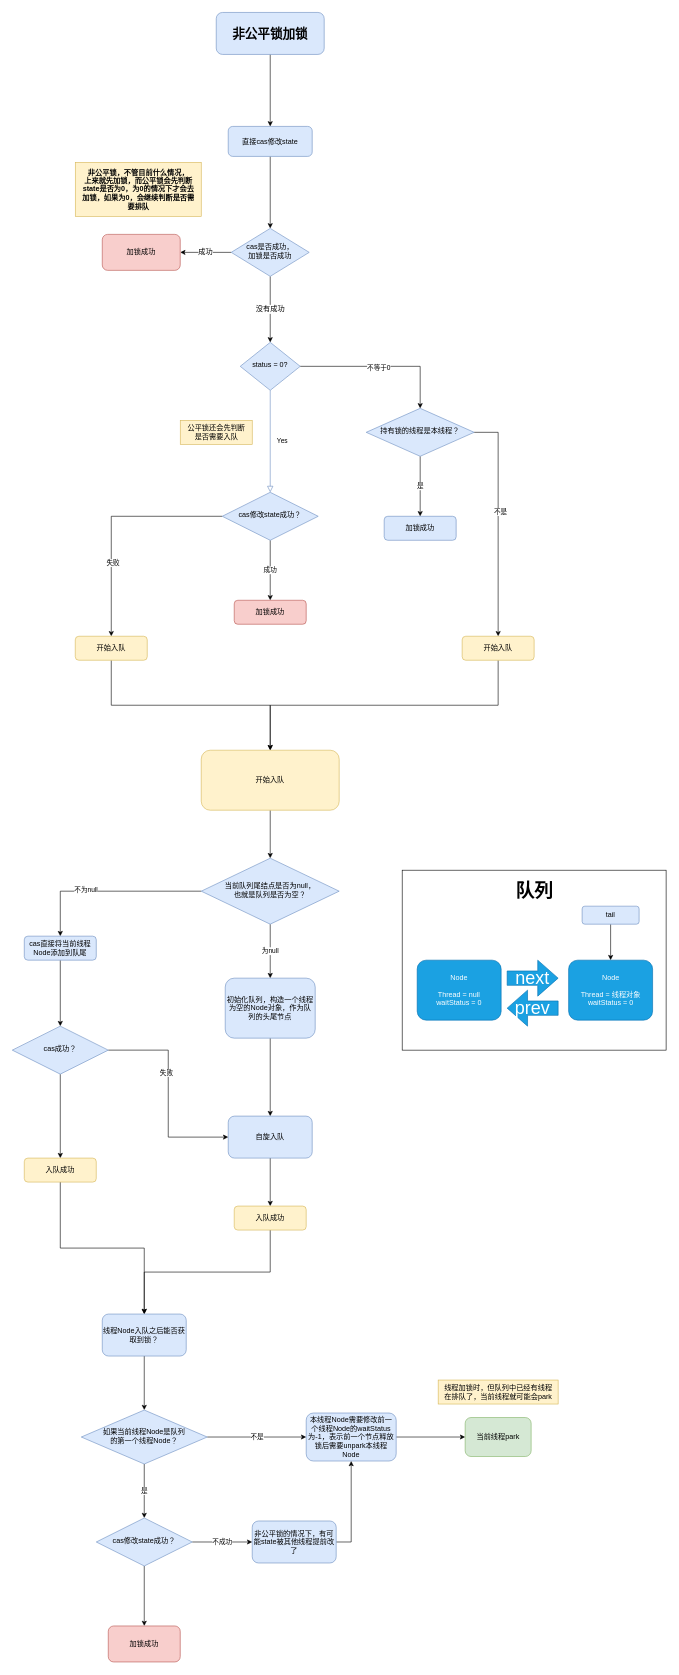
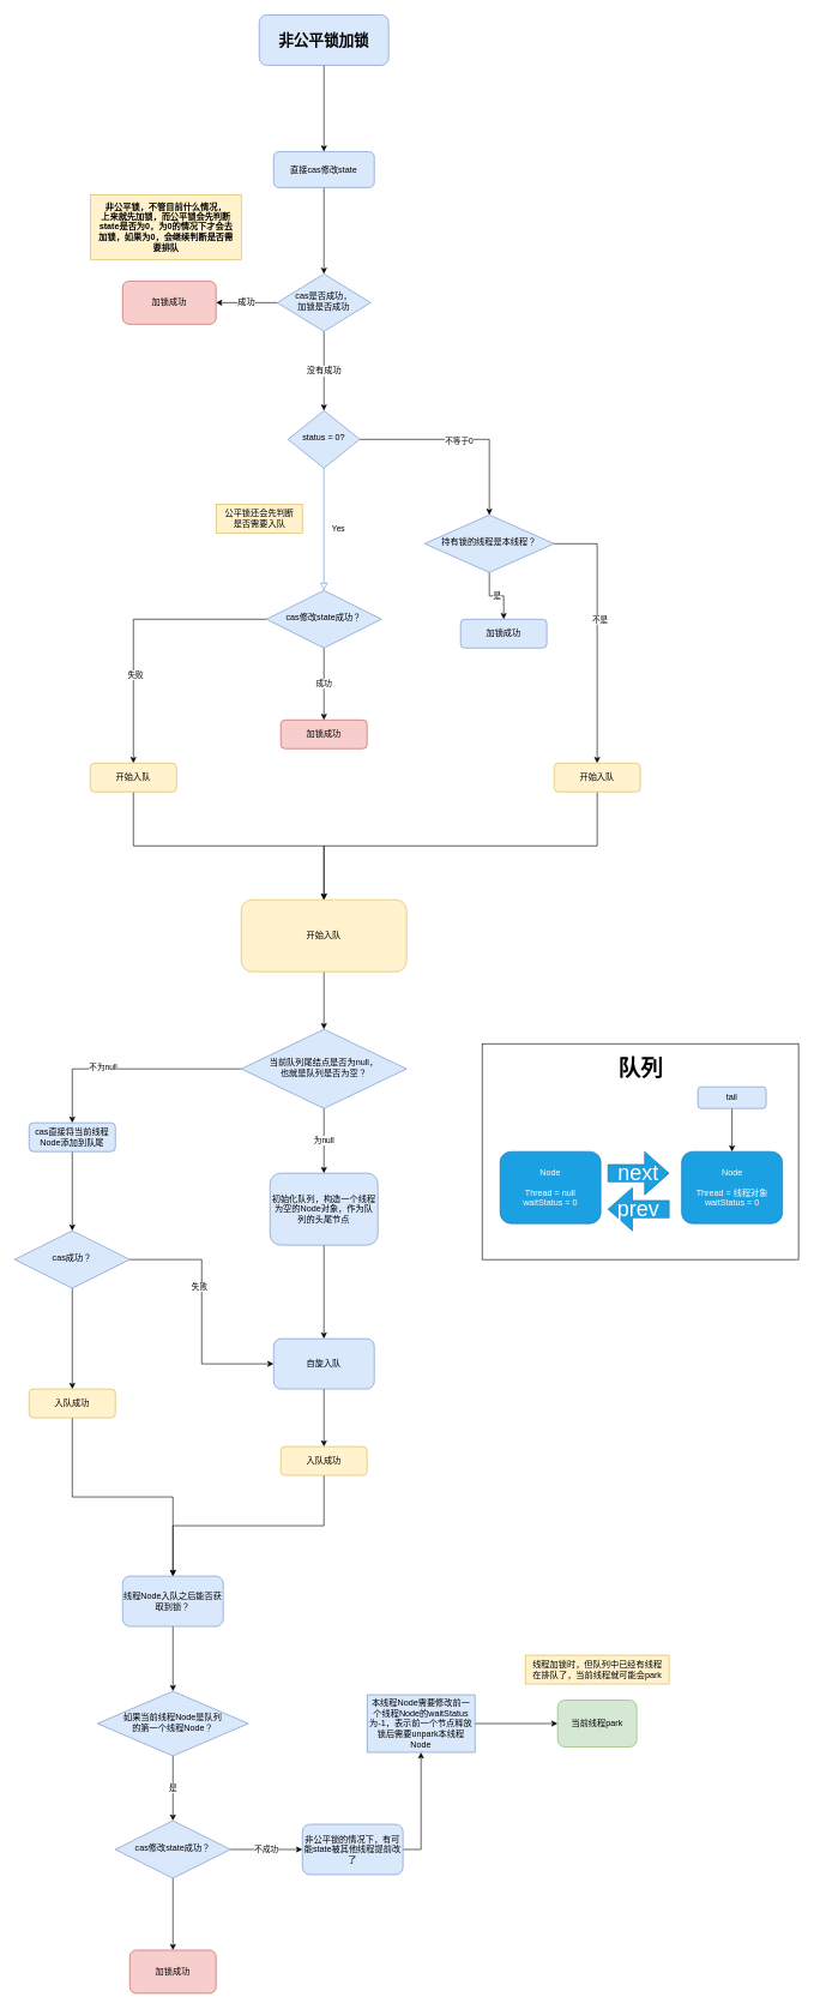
- <mxCell id="13" value="持有锁的线程是本线程？" style="rhombus;whiteSpace=wrap;html=1;shadow=0;fontFamily=Helvetica;fontSize=12;align=center;strokeWidth=1;spacing=6;spacingTop=-4;fillColor=#dae8fc;strokeColor=#6c8ebf;" parent="1" vertex="1"><mxGeometry x="610" y="680" width="180" height="80" as="geometry" /></mxCell>
+ <mxCell id="13" value="持有锁的线程是本线程？" style="rhombus;whiteSpace=wrap;html=1;shadow=0;fontFamily=Helvetica;fontSize=12;align=center;strokeWidth=1;spacing=6;spacingTop=-4;fillColor=#dae8fc;strokeColor=#6c8ebf;" parent="1" vertex="1"><mxGeometry x="590" y="715" width="180" height="80" as="geometry" /></mxCell>
- <mxCell id="45" value="不是" style="edgeStyle=orthogonalEdgeStyle;rounded=0;orthogonalLoop=1;jettySize=auto;html=1;exitX=1;exitY=0.5;exitDx=0;exitDy=0;" parent="1" source="47" target="49" edge="1"><mxGeometry relative="1" as="geometry" /></mxCell>
- <mxCell id="49" value="本线程Node需要修改前一个线程Node的waitStatus为-1，表示前一个节点释放锁后需要unpark本线程Node" style="rounded=1;whiteSpace=wrap;html=1;fontSize=12;glass=0;strokeWidth=1;shadow=0;fillColor=#dae8fc;strokeColor=#6c8ebf;" parent="1" vertex="1"><mxGeometry x="510" y="2355" width="150" height="80" as="geometry" /></mxCell>
+ <mxCell id="49" value="本线程Node需要修改前一个线程Node的waitStatus为-1，表示前一个节点释放锁后需要unpark本线程Node" style="whiteSpace=wrap;html=1;fontSize=12;glass=0;strokeWidth=1;shadow=0;fillColor=#dae8fc;strokeColor=#6c8ebf;rounded=0;" parent="1" vertex="1"><mxGeometry x="510" y="2355" width="150" height="80" as="geometry" /></mxCell>
